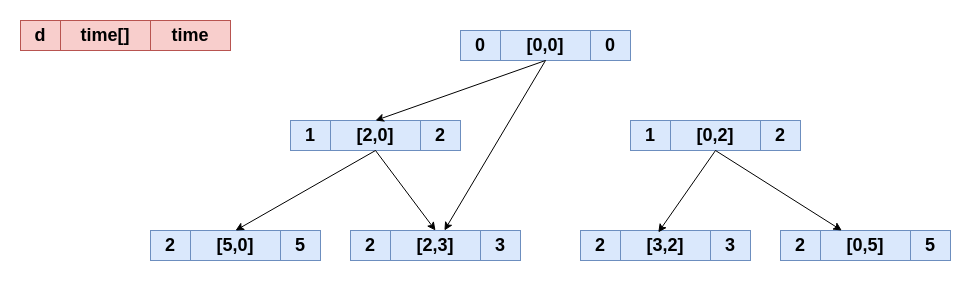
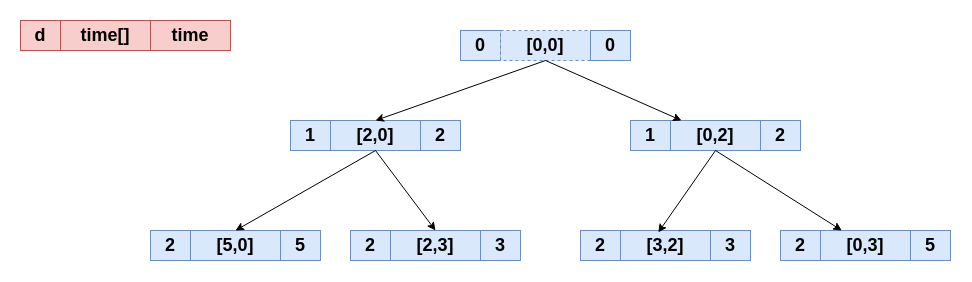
- <mxCell id="4" value="[0,0]" style="rounded=0;whiteSpace=wrap;html=1;fontStyle=1;fontSize=18;fillColor=#dae8fc;strokeColor=#6c8ebf;" vertex="1" parent="2"><mxGeometry x="40" width="90" height="30" as="geometry" /></mxCell>
+ <mxCell id="4" value="[0,0]" style="rounded=0;whiteSpace=wrap;html=1;fontStyle=1;fontSize=18;fillColor=#dae8fc;strokeColor=#6c8ebf;dashed=1;" vertex="1" parent="2"><mxGeometry x="40" width="90" height="30" as="geometry" /></mxCell>
- <mxCell id="36" style="rounded=0;orthogonalLoop=1;jettySize=auto;html=1;exitX=0.5;exitY=1;exitDx=0;exitDy=0;" edge="1" parent="1" source="4" target="25"><mxGeometry relative="1" as="geometry" /></mxCell>
+ <mxCell id="36" style="rounded=0;orthogonalLoop=1;jettySize=auto;html=1;exitX=0.5;exitY=1;exitDx=0;exitDy=0;" edge="1" parent="1" source="4" target="12"><mxGeometry relative="1" as="geometry" /></mxCell>
- <mxCell id="33" value="[0,5]" style="rounded=0;whiteSpace=wrap;html=1;fontStyle=1;fontSize=18;fillColor=#dae8fc;strokeColor=#6c8ebf;" vertex="1" parent="31"><mxGeometry x="40" width="90" height="30" as="geometry" /></mxCell>
+ <mxCell id="33" value="[0,3]" style="rounded=0;whiteSpace=wrap;html=1;fontStyle=1;fontSize=18;fillColor=#dae8fc;strokeColor=#6c8ebf;" vertex="1" parent="31"><mxGeometry x="40" width="90" height="30" as="geometry" /></mxCell>
